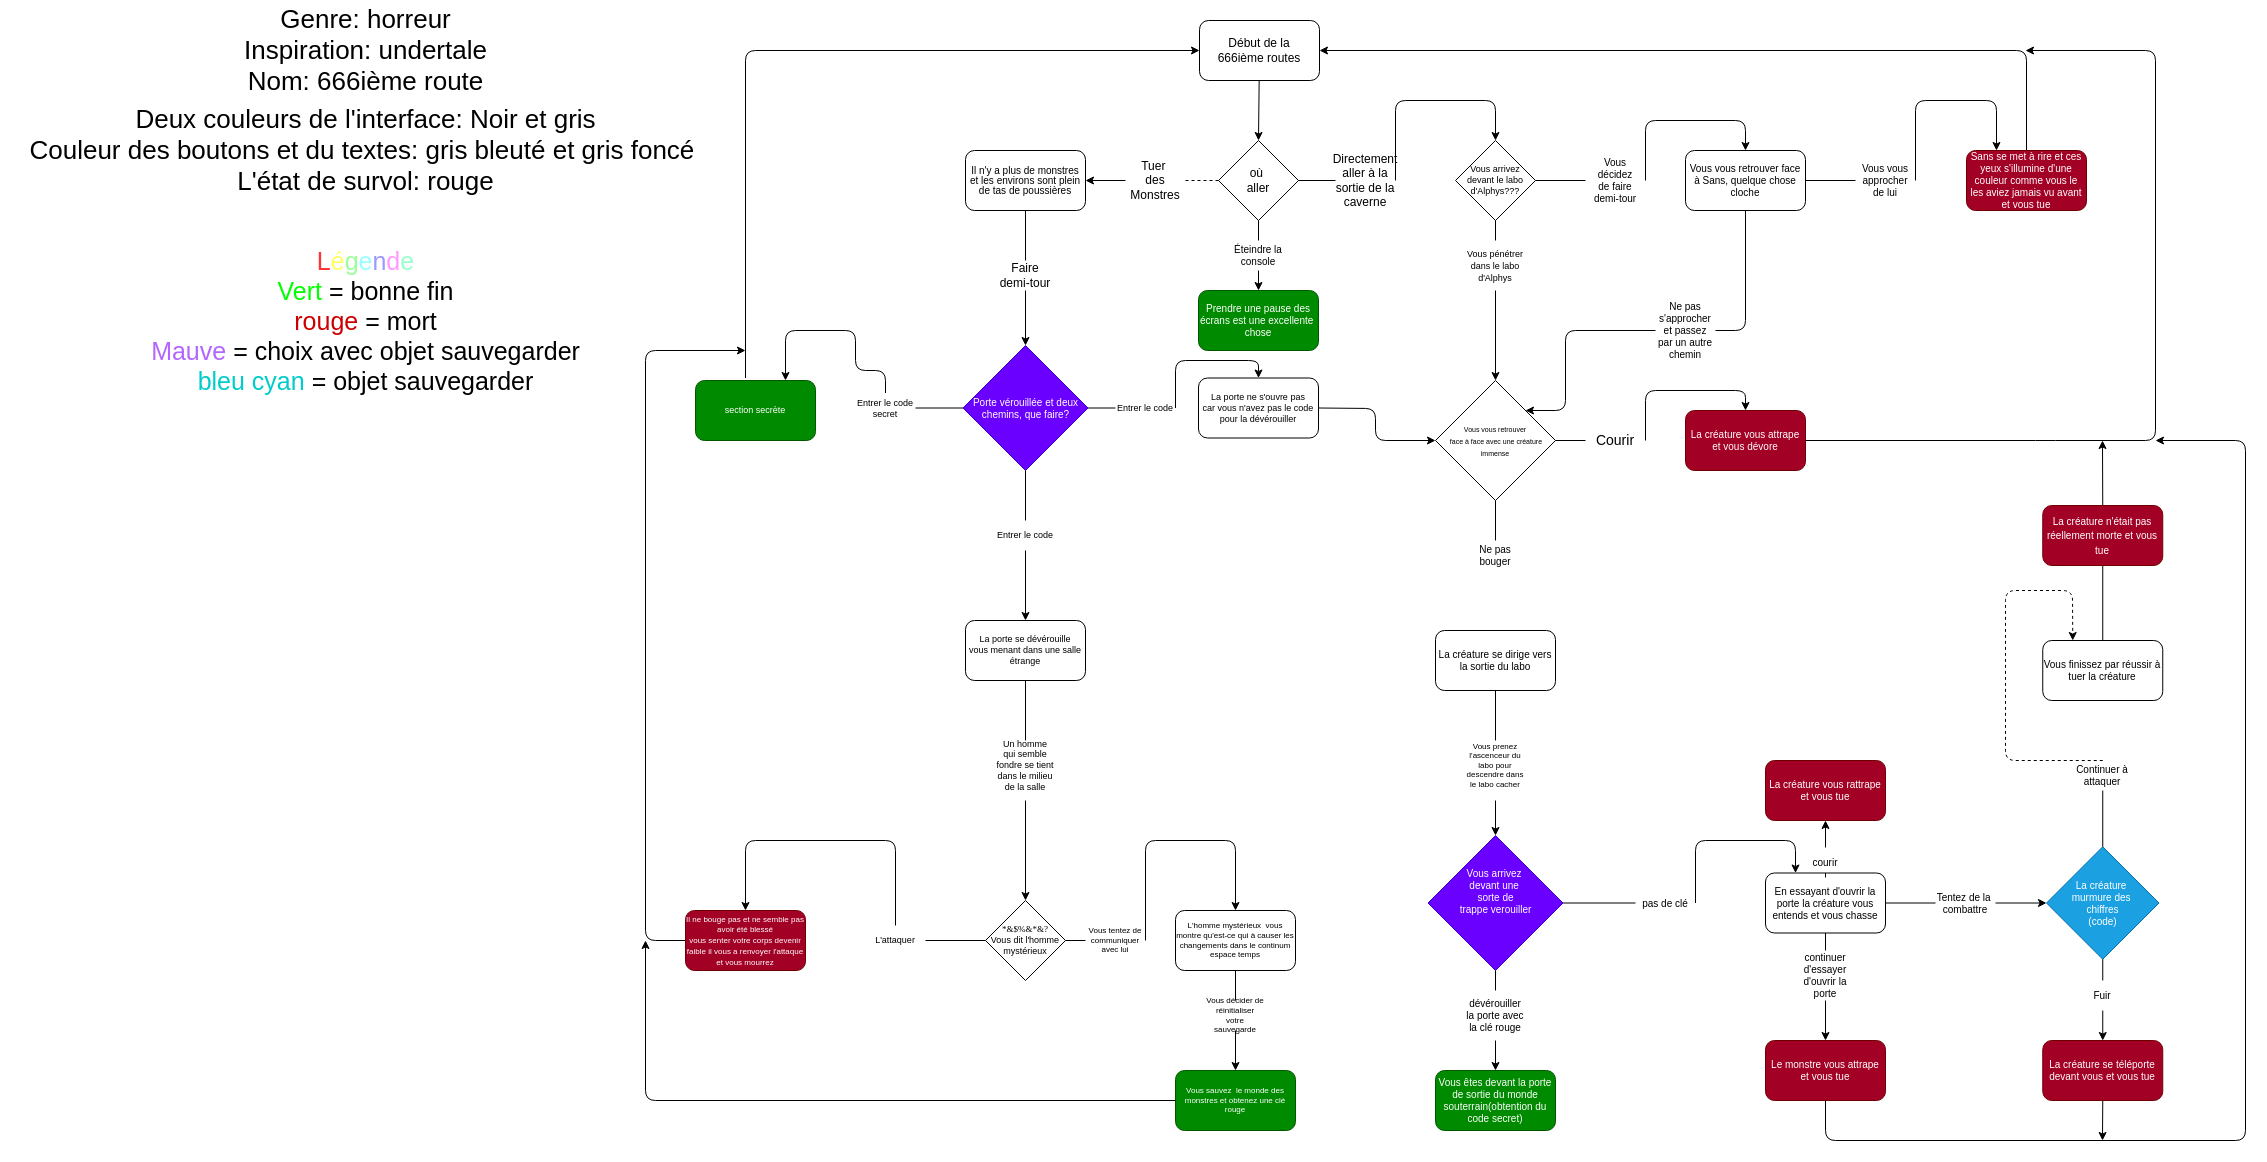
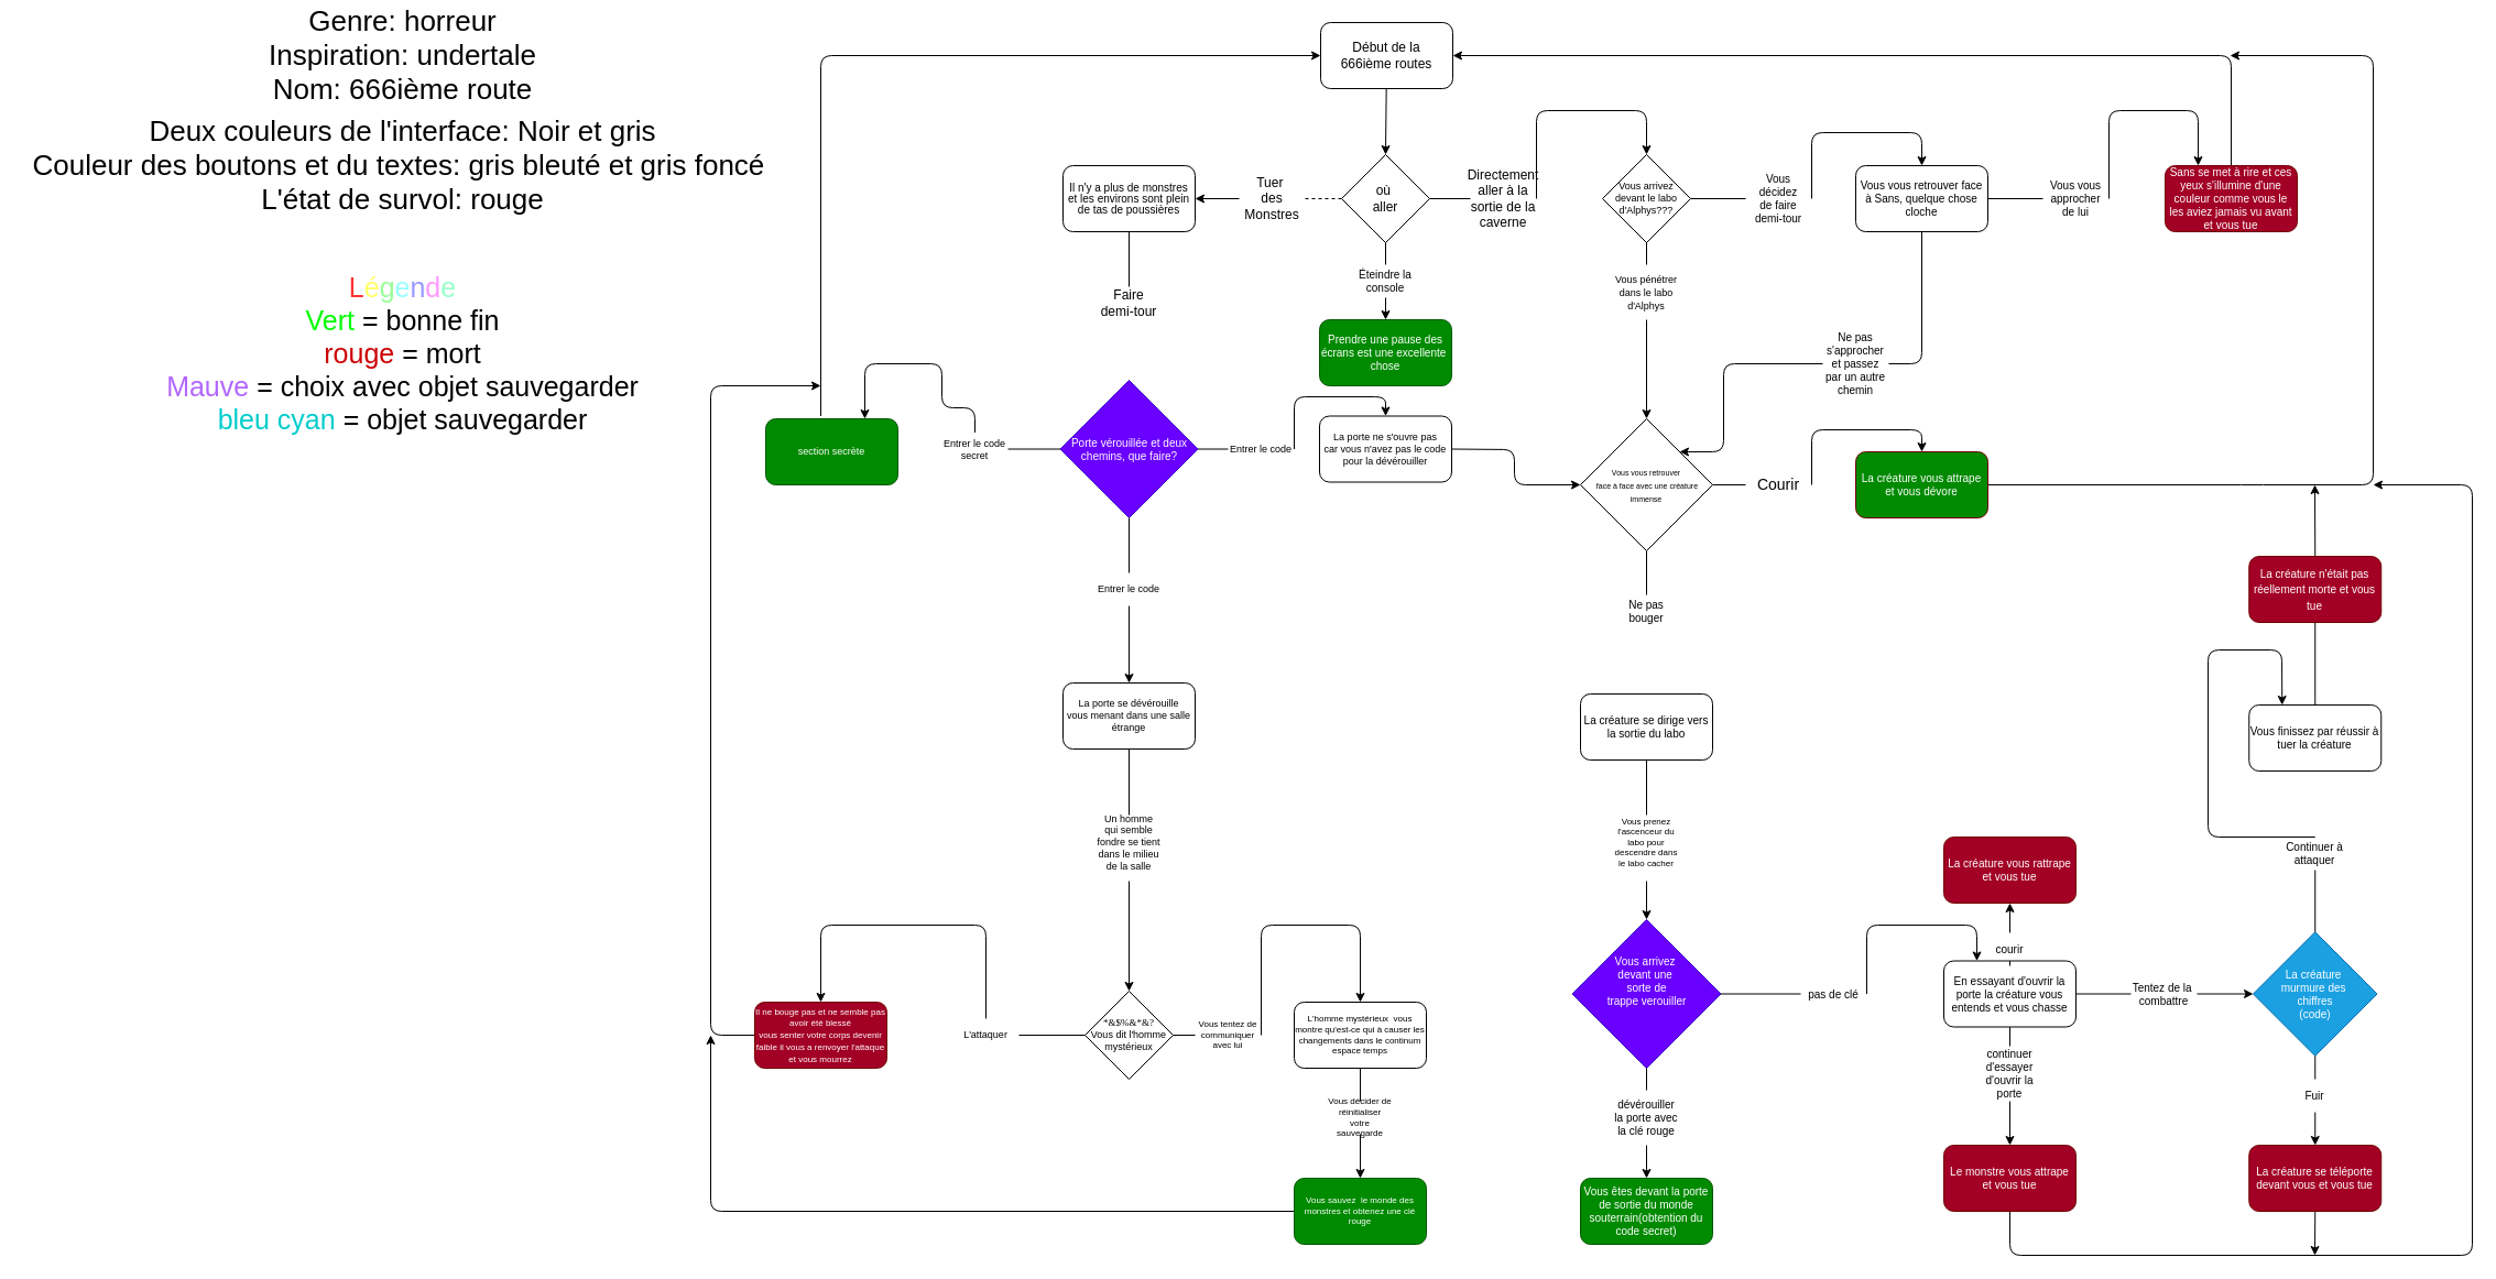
- <mxCell id="8" style="edgeStyle=none;html=1;exitX=0.5;exitY=1;exitDx=0;exitDy=0;entryX=0.5;entryY=0;entryDx=0;entryDy=0;fontSize=10;startArrow=none;" parent="1" source="42" target="41" edge="1"><mxGeometry relative="1" as="geometry" /></mxCell>
- <mxCell id="31" value="&lt;font size=&quot;1&quot;&gt;La créature vous attrape&lt;br&gt;et vous dévore&lt;br&gt;&lt;/font&gt;" style="rounded=1;whiteSpace=wrap;html=1;fontSize=7;fillColor=#a20025;fontColor=#ffffff;strokeColor=#6F0000;" parent="1" vertex="1"><mxGeometry x="1685" y="410" width="120" height="60" as="geometry" /></mxCell>
+ <mxCell id="31" value="&lt;font size=&quot;1&quot;&gt;La créature vous attrape&lt;br&gt;et vous dévore&lt;br&gt;&lt;/font&gt;" style="rounded=1;whiteSpace=wrap;html=1;fontSize=7;fillColor=#008a00;fontColor=#ffffff;strokeColor=#6F0000;" parent="1" vertex="1"><mxGeometry x="1685" y="410" width="120" height="60" as="geometry" /></mxCell>
- <mxCell id="87" style="edgeStyle=none;html=1;exitX=0.5;exitY=0;exitDx=0;exitDy=0;fontSize=10;startArrow=none;entryX=0.25;entryY=0;entryDx=0;entryDy=0;dashed=1;" parent="1" source="106" target="105" edge="1"><mxGeometry relative="1" as="geometry"><mxPoint x="2035" y="610" as="targetPoint" /><Array as="points"><mxPoint x="2005" y="760" /><mxPoint x="2005" y="590" /><mxPoint x="2072" y="590" /></Array></mxGeometry></mxCell>
+ <mxCell id="87" style="edgeStyle=none;html=1;exitX=0.5;exitY=0;exitDx=0;exitDy=0;fontSize=10;startArrow=none;entryX=0.25;entryY=0;entryDx=0;entryDy=0;" parent="1" source="106" target="105" edge="1"><mxGeometry relative="1" as="geometry"><mxPoint x="2035" y="610" as="targetPoint" /><Array as="points"><mxPoint x="2005" y="760" /><mxPoint x="2005" y="590" /><mxPoint x="2072" y="590" /></Array></mxGeometry></mxCell>
